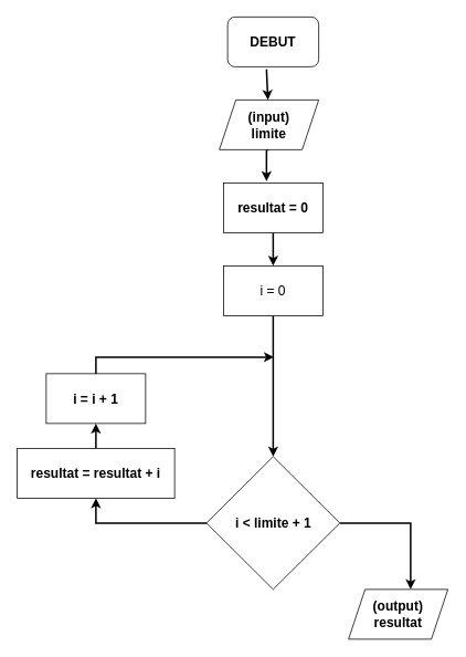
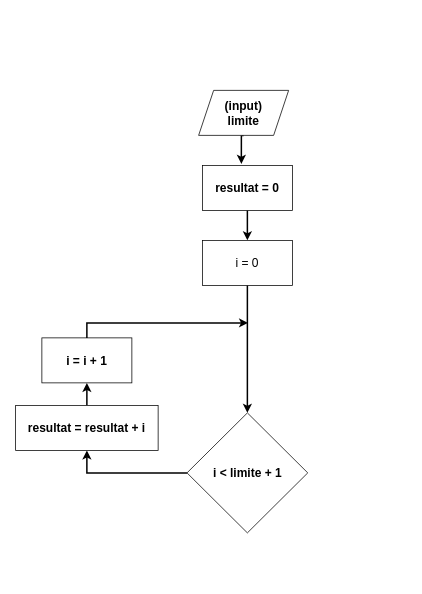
- <mxCell id="2" value="&lt;font size=&quot;1&quot;&gt;&lt;b style=&quot;font-size: 16px;&quot;&gt;DEBUT&lt;/b&gt;&lt;/font&gt;" style="rounded=1;whiteSpace=wrap;html=1;" vertex="1" parent="1"><mxGeometry x="274" y="20" width="110" height="60" as="geometry" /></mxCell>
- <mxCell id="17" value="" style="endArrow=classic;html=1;rounded=0;fontSize=16;exitX=0.427;exitY=1.05;exitDx=0;exitDy=0;exitPerimeter=0;strokeWidth=2;" edge="1" parent="1" source="2" target="4"><mxGeometry width="50" height="50" relative="1" as="geometry"><mxPoint x="360" y="330" as="sourcePoint" /><mxPoint x="410" y="280" as="targetPoint" /></mxGeometry></mxCell>
- <mxCell id="8" style="edgeStyle=orthogonalEdgeStyle;rounded=0;orthogonalLoop=1;jettySize=auto;html=1;exitX=1;exitY=0.5;exitDx=0;exitDy=0;fontSize=16;entryX=0.625;entryY=0;entryDx=0;entryDy=0;entryPerimeter=0;strokeWidth=2;" edge="1" parent="1" source="9" target="14"><mxGeometry relative="1" as="geometry"><mxPoint x="530" y="560" as="targetPoint" /></mxGeometry></mxCell>
- <mxCell id="14" value="&lt;b&gt;(output)&lt;br&gt;resultat&lt;/b&gt;" style="shape=parallelogram;perimeter=parallelogramPerimeter;whiteSpace=wrap;html=1;fixedSize=1;fontSize=16;" vertex="1" parent="1"><mxGeometry x="420" y="710" width="120" height="60" as="geometry" /></mxCell>
